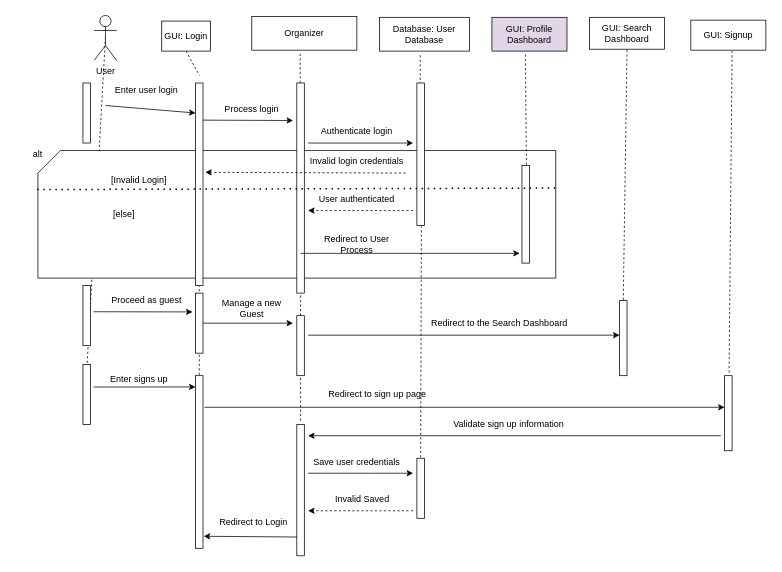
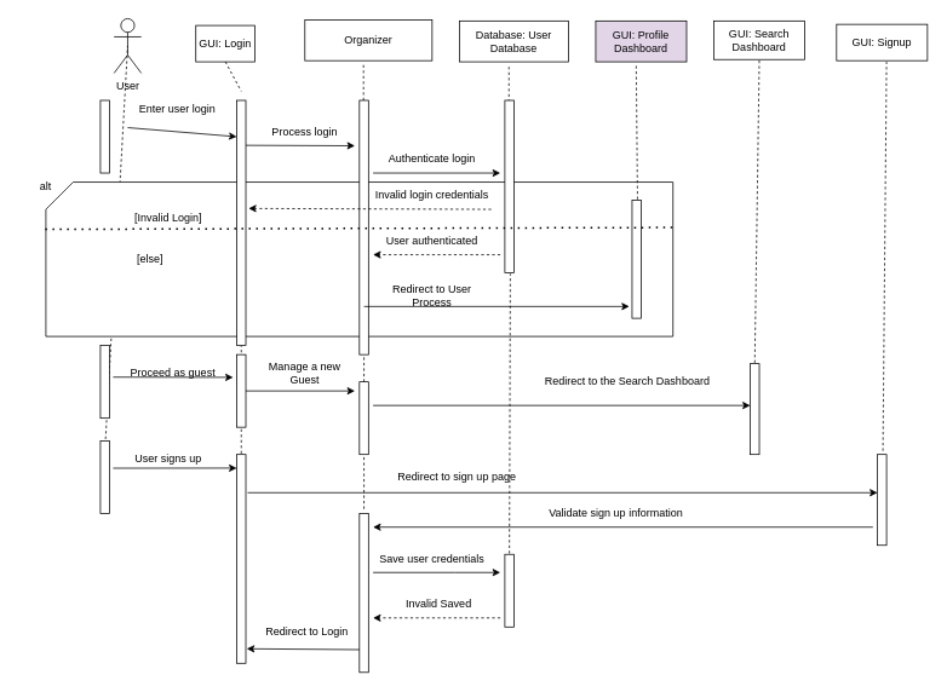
- <mxCell id="36" value="Proceed as guest" style="text;html=1;strokeColor=none;fillColor=none;align=center;verticalAlign=middle;whiteSpace=wrap;rounded=0;" parent="1" vertex="1"><mxGeometry x="140" y="380" width="110" height="40" as="geometry" /></mxCell>
+ <mxCell id="36" value="Proceed as guest" style="text;html=1;strokeColor=none;fillColor=none;align=center;verticalAlign=middle;whiteSpace=wrap;rounded=0;" parent="1" vertex="1"><mxGeometry x="135" y="390" width="110" height="40" as="geometry" /></mxCell>
- <mxCell id="40" value="Redirect to the Search Dashboard" style="text;html=1;strokeColor=none;fillColor=none;align=center;verticalAlign=middle;whiteSpace=wrap;rounded=0;" parent="1" vertex="1"><mxGeometry x="545" y="410" width="240" height="40" as="geometry" /></mxCell>
+ <mxCell id="40" value="Redirect to the Search Dashboard" style="text;html=1;strokeColor=none;fillColor=none;align=center;verticalAlign=middle;whiteSpace=wrap;rounded=0;" parent="1" vertex="1"><mxGeometry x="570" y="400" width="240" height="40" as="geometry" /></mxCell>
- <mxCell id="46" value="Enter signs up" style="text;html=1;strokeColor=none;fillColor=none;align=center;verticalAlign=middle;whiteSpace=wrap;rounded=0;" parent="1" vertex="1"><mxGeometry x="130" y="490" width="110" height="30" as="geometry" /></mxCell>
+ <mxCell id="46" value="User signs up" style="text;html=1;strokeColor=none;fillColor=none;align=center;verticalAlign=middle;whiteSpace=wrap;rounded=0;" parent="1" vertex="1"><mxGeometry x="130" y="490" width="110" height="30" as="geometry" /></mxCell>
